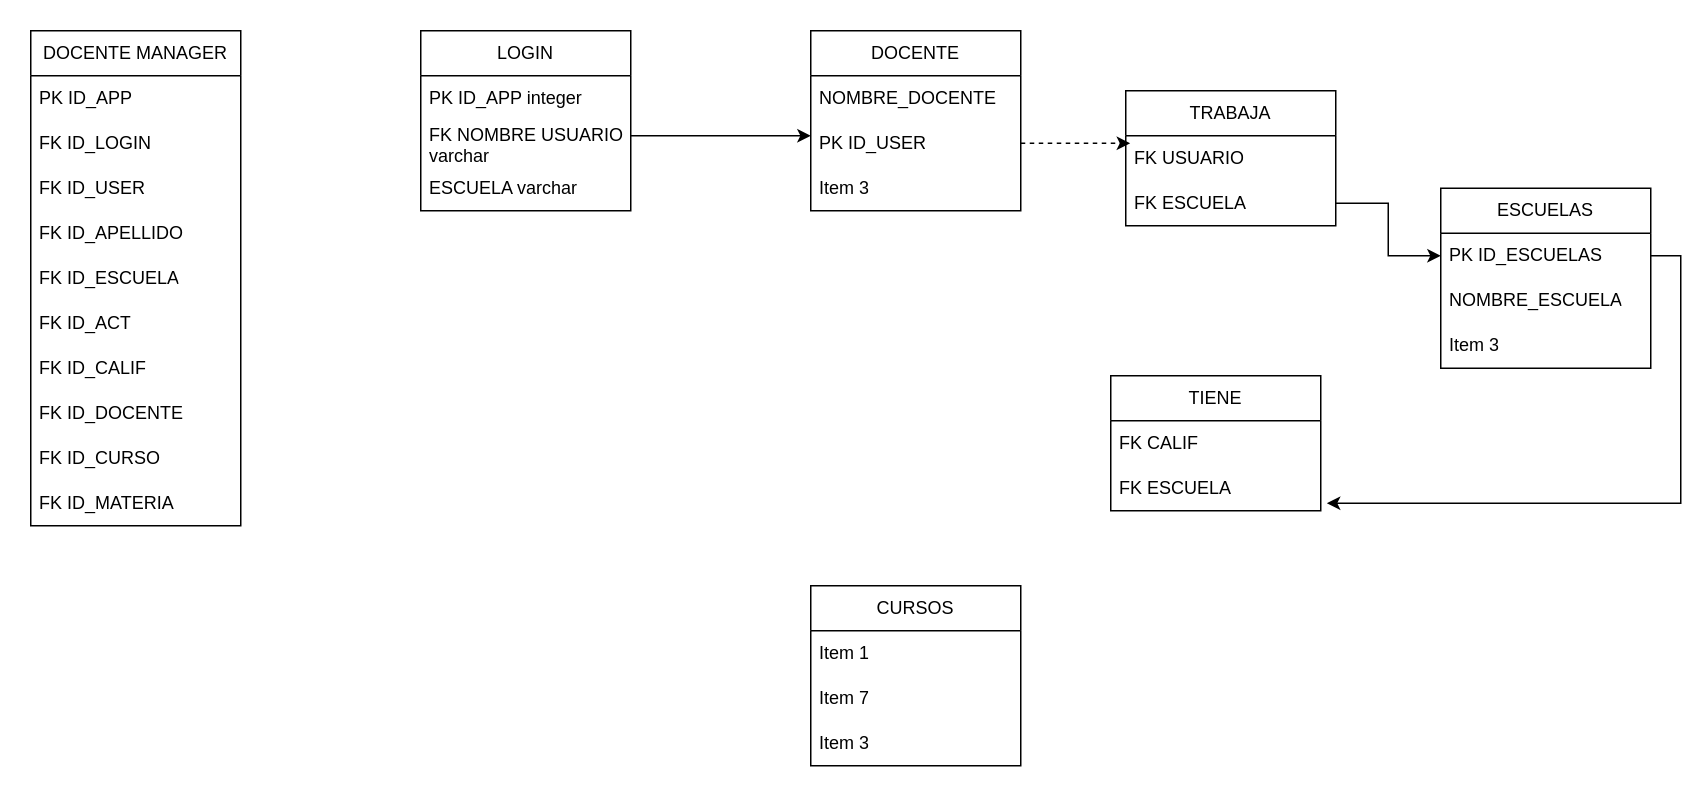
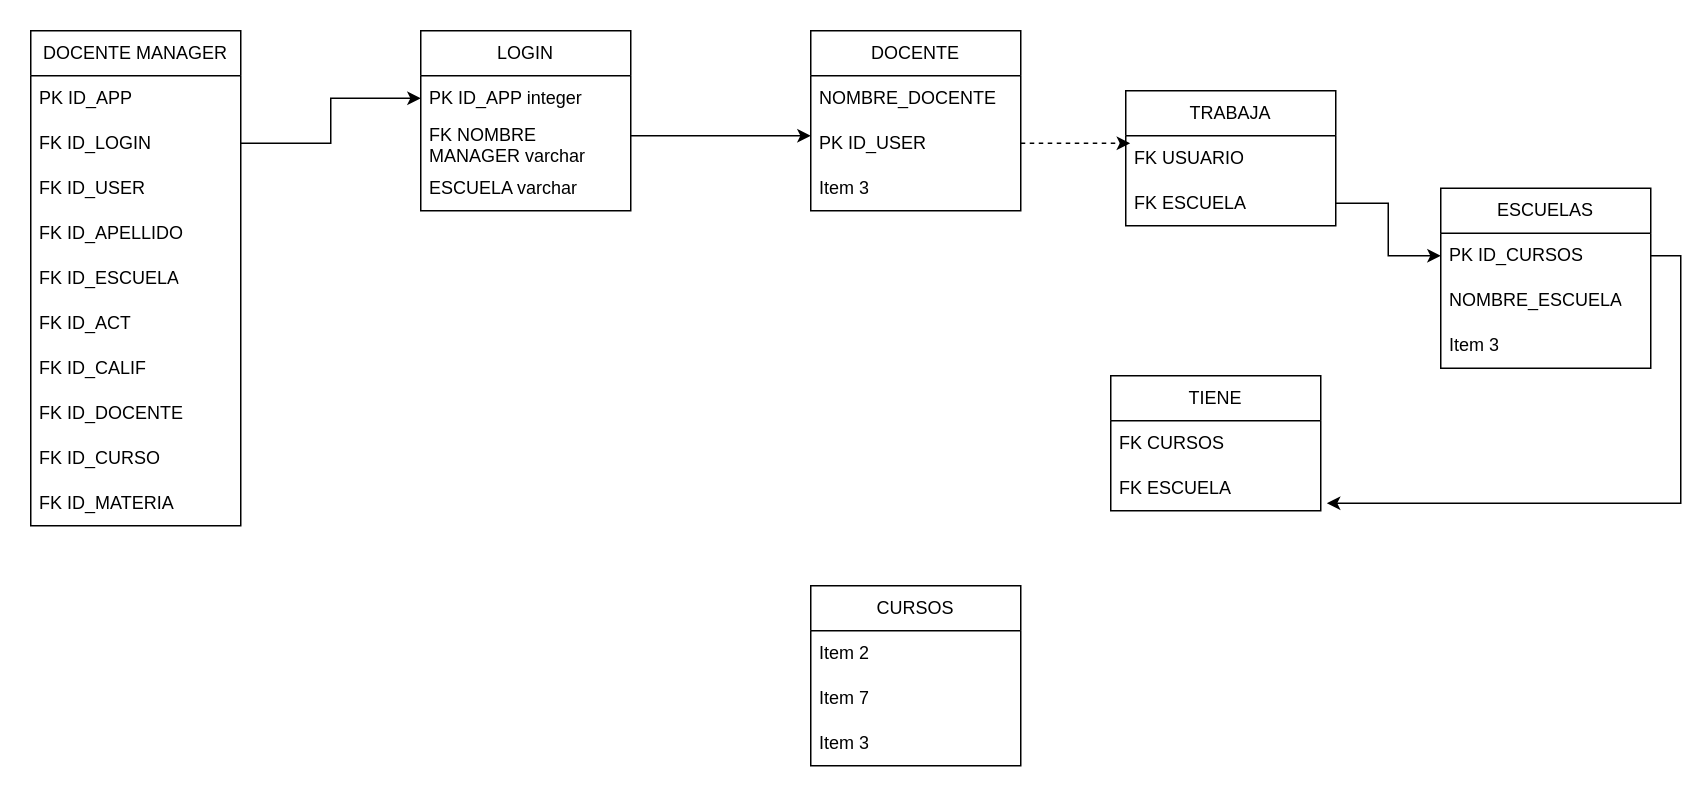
+ <mxCell id="17" style="edgeStyle=orthogonalEdgeStyle;rounded=0;orthogonalLoop=1;jettySize=auto;html=1;exitX=1;exitY=0.5;exitDx=0;exitDy=0;entryX=0;entryY=0.5;entryDx=0;entryDy=0;" edge="1" parent="1" source="4" target="14"><mxGeometry relative="1" as="geometry" /></mxCell>
- <mxCell id="15" value="FK NOMBRE USUARIO varchar " style="text;strokeColor=none;fillColor=none;align=left;verticalAlign=middle;spacingLeft=4;spacingRight=4;overflow=hidden;points=[[0,0.5],[1,0.5]];portConstraint=eastwest;rotatable=0;whiteSpace=wrap;html=1;" vertex="1" parent="13"><mxGeometry y="60" width="140" height="30" as="geometry" /></mxCell>
+ <mxCell id="15" value="FK NOMBRE MANAGER varchar " style="text;strokeColor=none;fillColor=none;align=left;verticalAlign=middle;spacingLeft=4;spacingRight=4;overflow=hidden;points=[[0,0.5],[1,0.5]];portConstraint=eastwest;rotatable=0;whiteSpace=wrap;html=1;" vertex="1" parent="13"><mxGeometry y="60" width="140" height="30" as="geometry" /></mxCell>
- <mxCell id="24" value="PK ID_ESCUELAS" style="text;strokeColor=none;fillColor=none;align=left;verticalAlign=middle;spacingLeft=4;spacingRight=4;overflow=hidden;points=[[0,0.5],[1,0.5]];portConstraint=eastwest;rotatable=0;whiteSpace=wrap;html=1;" vertex="1" parent="23"><mxGeometry y="30" width="140" height="30" as="geometry" /></mxCell>
+ <mxCell id="24" value="PK ID_CURSOS" style="text;strokeColor=none;fillColor=none;align=left;verticalAlign=middle;spacingLeft=4;spacingRight=4;overflow=hidden;points=[[0,0.5],[1,0.5]];portConstraint=eastwest;rotatable=0;whiteSpace=wrap;html=1;" vertex="1" parent="23"><mxGeometry y="30" width="140" height="30" as="geometry" /></mxCell>
- <mxCell id="33" value="&lt;div&gt;FK CALIF&lt;/div&gt;" style="text;strokeColor=none;fillColor=none;align=left;verticalAlign=middle;spacingLeft=4;spacingRight=4;overflow=hidden;points=[[0,0.5],[1,0.5]];portConstraint=eastwest;rotatable=0;whiteSpace=wrap;html=1;" vertex="1" parent="32"><mxGeometry y="30" width="140" height="30" as="geometry" /></mxCell>
+ <mxCell id="33" value="&lt;div&gt;FK CURSOS&lt;/div&gt;" style="text;strokeColor=none;fillColor=none;align=left;verticalAlign=middle;spacingLeft=4;spacingRight=4;overflow=hidden;points=[[0,0.5],[1,0.5]];portConstraint=eastwest;rotatable=0;whiteSpace=wrap;html=1;" vertex="1" parent="32"><mxGeometry y="30" width="140" height="30" as="geometry" /></mxCell>
- <mxCell id="36" value="Item 1" style="text;strokeColor=none;fillColor=none;align=left;verticalAlign=middle;spacingLeft=4;spacingRight=4;overflow=hidden;points=[[0,0.5],[1,0.5]];portConstraint=eastwest;rotatable=0;whiteSpace=wrap;html=1;" vertex="1" parent="35"><mxGeometry y="30" width="140" height="30" as="geometry" /></mxCell>
+ <mxCell id="36" value="Item 2" style="text;strokeColor=none;fillColor=none;align=left;verticalAlign=middle;spacingLeft=4;spacingRight=4;overflow=hidden;points=[[0,0.5],[1,0.5]];portConstraint=eastwest;rotatable=0;whiteSpace=wrap;html=1;" vertex="1" parent="35"><mxGeometry y="30" width="140" height="30" as="geometry" /></mxCell>
